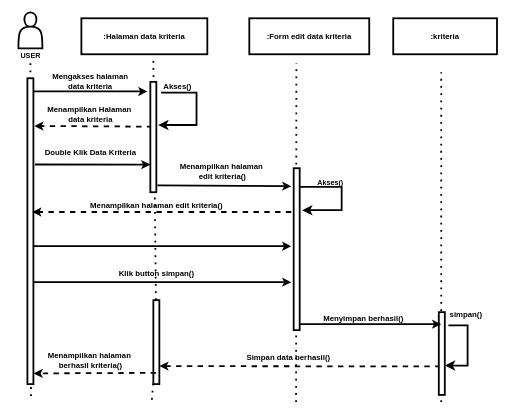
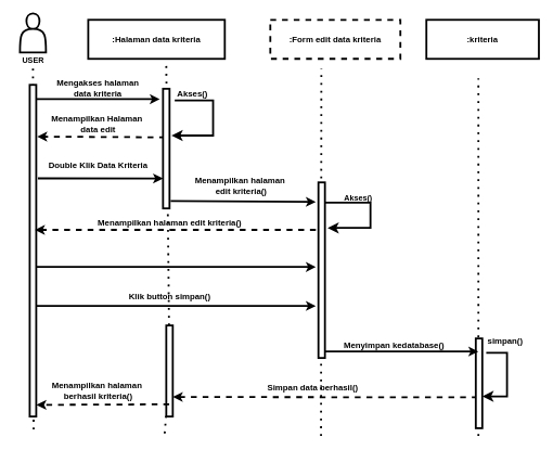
- <mxCell id="3" value="&lt;span&gt;:Form edit data kriteria&lt;/span&gt;" style="rounded=0;whiteSpace=wrap;html=1;fillColor=none;strokeWidth=3;fontSize=13;fontStyle=1;fontColor=#000000;" vertex="1" parent="1"><mxGeometry x="415" y="30" width="200" height="60" as="geometry" /></mxCell>
+ <mxCell id="3" value="&lt;span&gt;:Form edit data kriteria&lt;/span&gt;" style="rounded=0;whiteSpace=wrap;html=1;fillColor=none;strokeWidth=3;fontSize=13;fontStyle=1;fontColor=#000000;dashed=1;" vertex="1" parent="1"><mxGeometry x="415" y="30" width="200" height="60" as="geometry" /></mxCell>
- <mxCell id="8" value="Menampilkan Halaman&amp;nbsp;&lt;div&gt;data kriteria&lt;/div&gt;" style="text;html=1;align=center;verticalAlign=middle;resizable=0;points=[];autosize=1;strokeColor=none;fillColor=none;strokeWidth=3;fontSize=13;fontStyle=1;fontColor=#000000;" vertex="1" parent="1"><mxGeometry x="70" y="170" width="160" height="40" as="geometry" /></mxCell>
+ <mxCell id="8" value="Menampilkan Halaman&amp;nbsp;&lt;div&gt;data edit&lt;/div&gt;" style="text;html=1;align=center;verticalAlign=middle;resizable=0;points=[];autosize=1;strokeColor=none;fillColor=none;strokeWidth=3;fontSize=13;fontStyle=1;fontColor=#000000;" vertex="1" parent="1"><mxGeometry x="70" y="170" width="160" height="40" as="geometry" /></mxCell>
- <mxCell id="35" value="&lt;span&gt;Menyimpan berhasil()&lt;/span&gt;" style="text;html=1;align=center;verticalAlign=middle;resizable=0;points=[];autosize=1;strokeColor=none;fillColor=none;strokeWidth=3;fontSize=13;fontStyle=1;fontColor=#000000;" vertex="1" parent="1"><mxGeometry x="520" y="515" width="170" height="30" as="geometry" /></mxCell>
+ <mxCell id="35" value="&lt;span&gt;Menyimpan kedatabase()&lt;/span&gt;" style="text;html=1;align=center;verticalAlign=middle;resizable=0;points=[];autosize=1;strokeColor=none;fillColor=none;strokeWidth=3;fontSize=13;fontStyle=1;fontColor=#000000;" vertex="1" parent="1"><mxGeometry x="520" y="515" width="170" height="30" as="geometry" /></mxCell>
